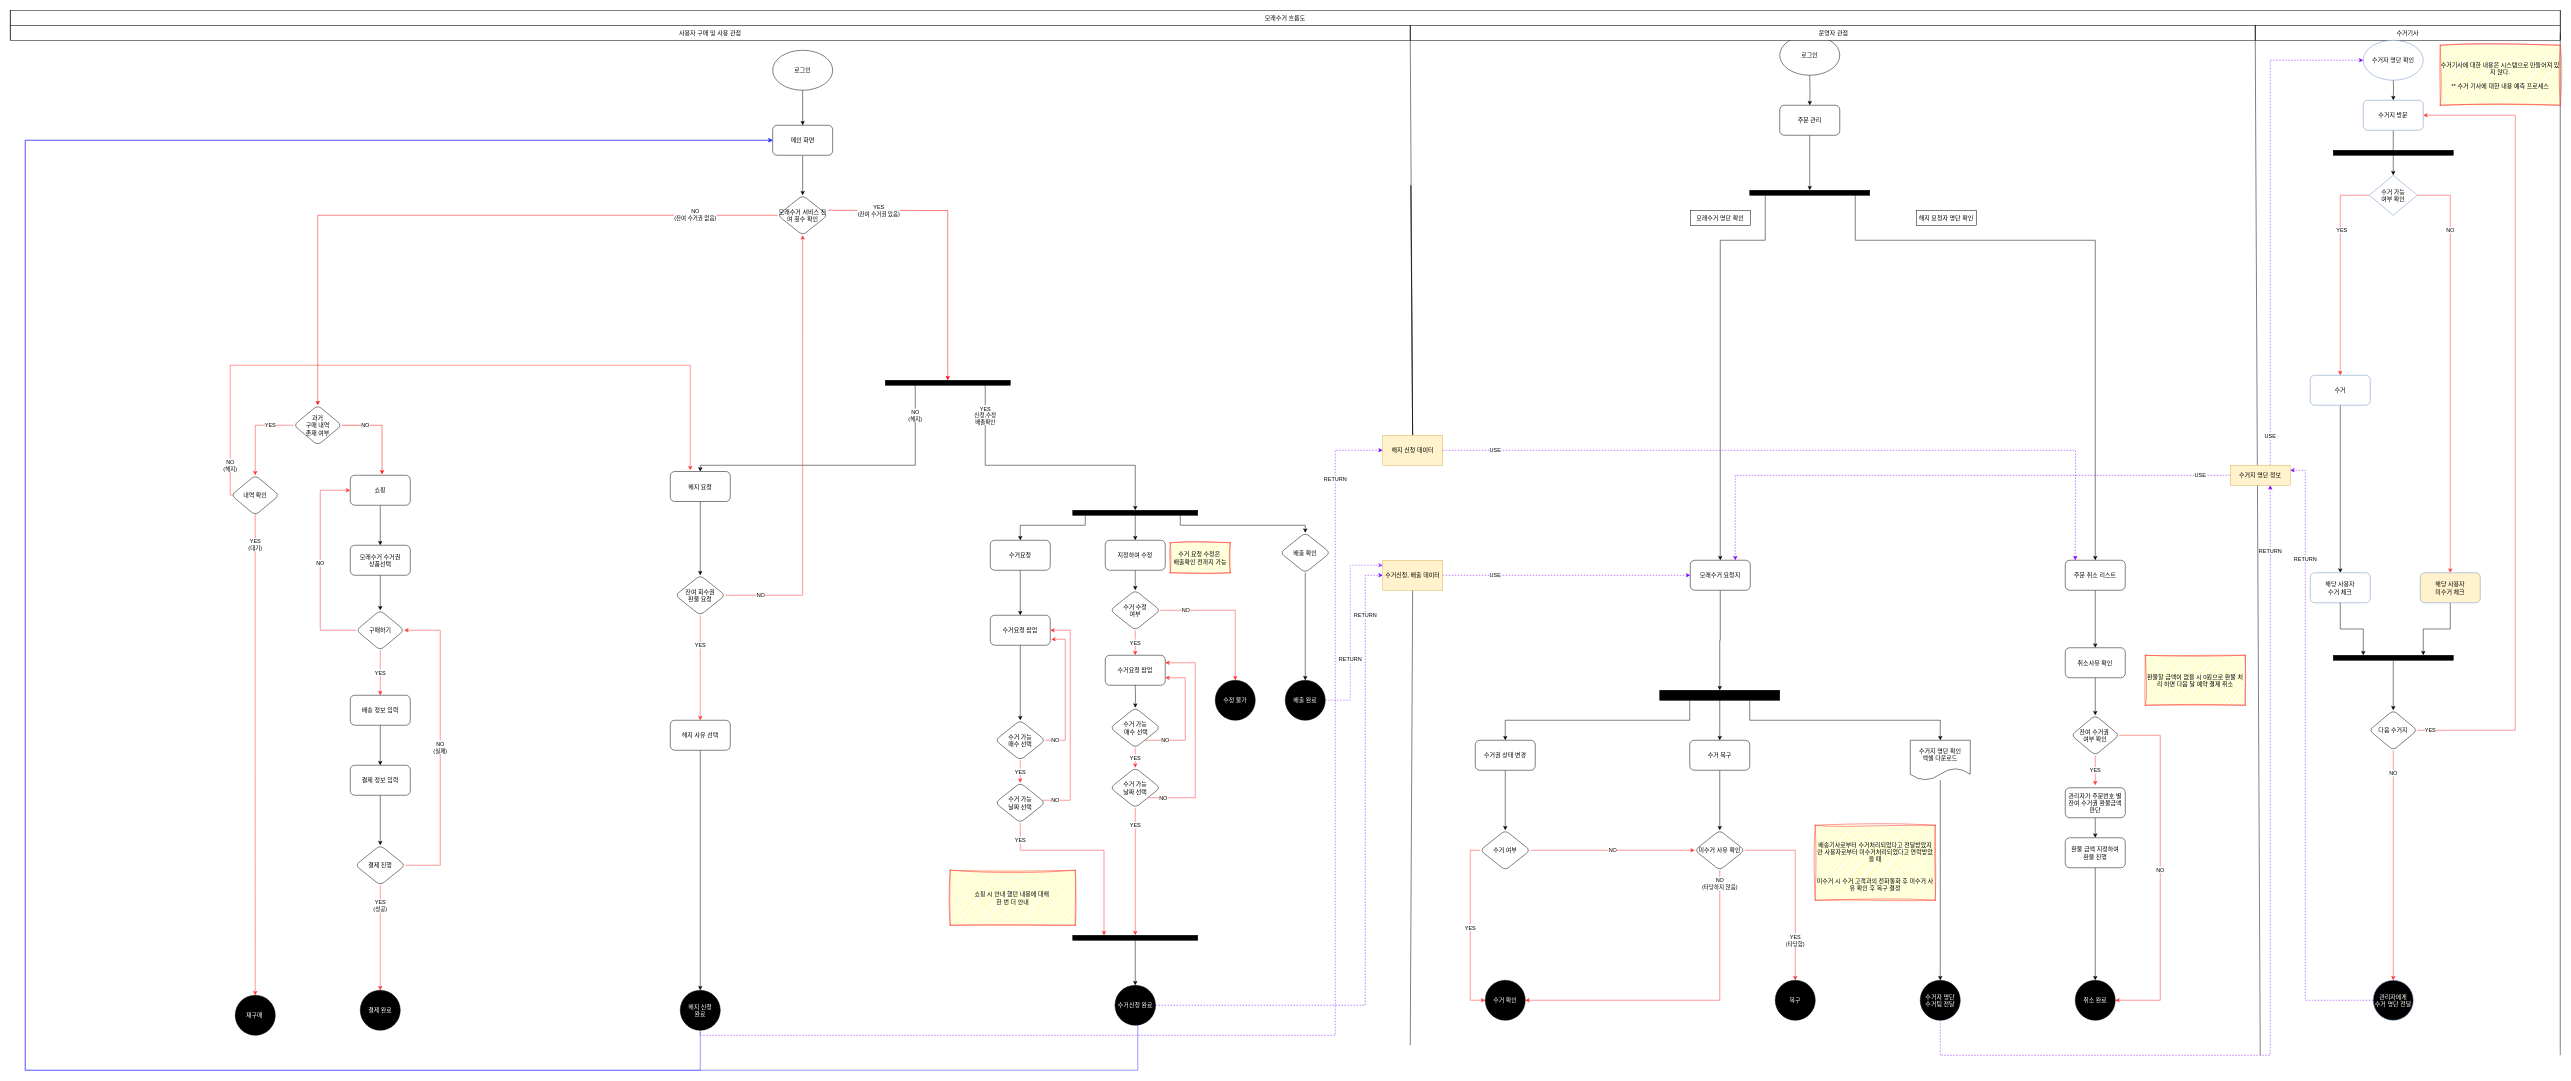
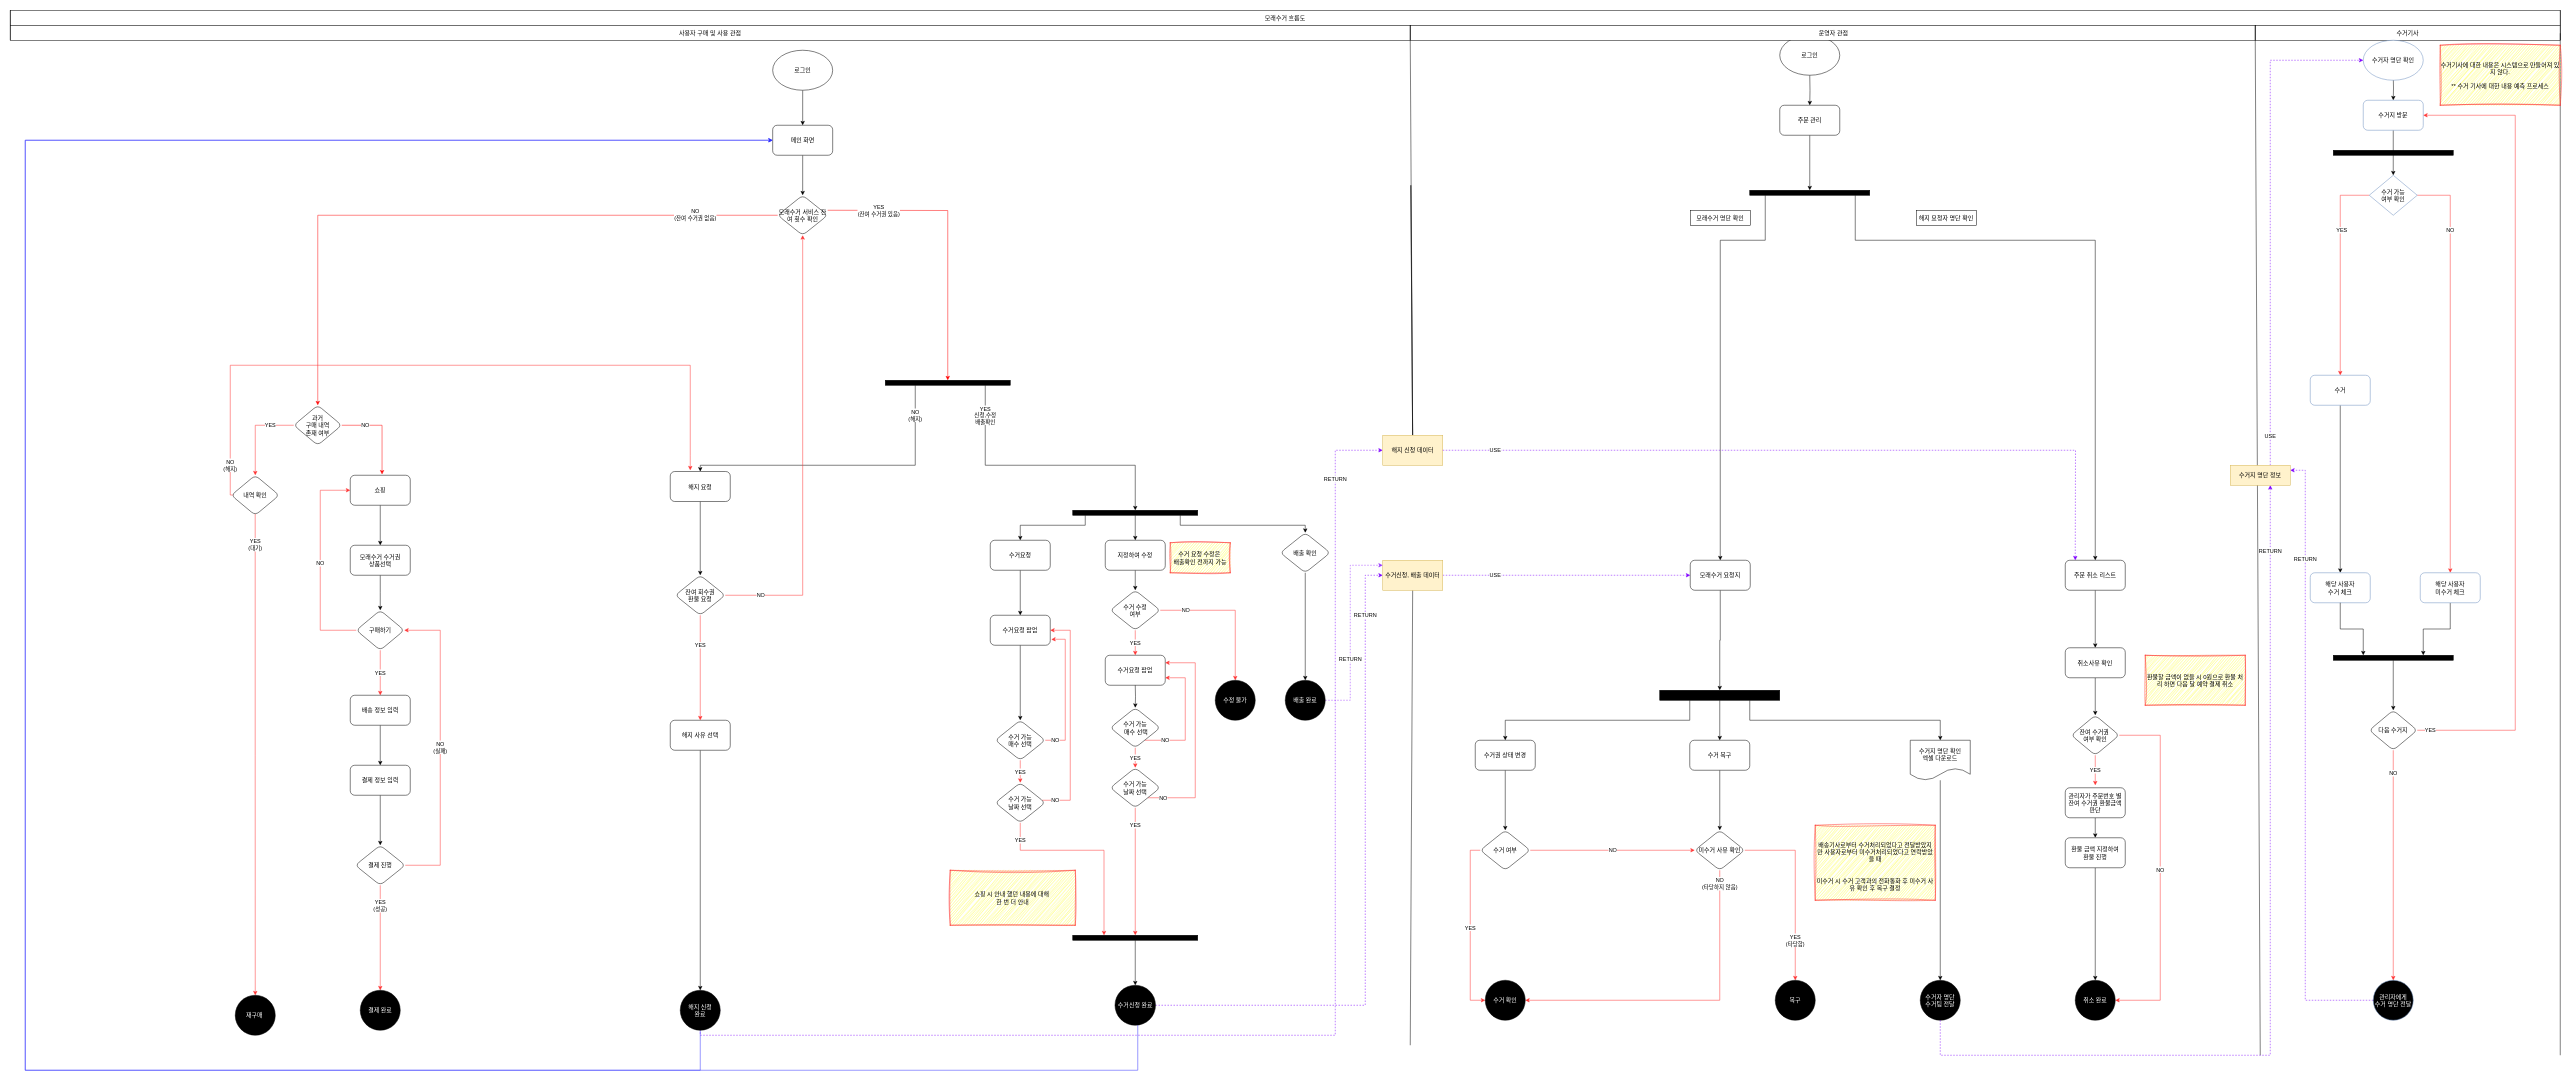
- <mxCell id="135" value="USE" style="edgeStyle=orthogonalEdgeStyle;rounded=0;orthogonalLoop=1;jettySize=auto;html=1;entryX=0.75;entryY=0;entryDx=0;entryDy=0;dashed=1;strokeColor=#7F00FF;" edge="1" parent="1" source="136" target="11"><mxGeometry x="-0.897" relative="1" as="geometry"><mxPoint as="offset" /></mxGeometry></mxCell>
- <mxCell id="28" value="해당 사용자 &lt;br&gt;미수거 체크" style="rounded=1;whiteSpace=wrap;html=1;fillColor=#fff2cc;strokeColor=#6c8ebf;" vertex="1" parent="1"><mxGeometry x="4840" y="1145" width="120" height="60" as="geometry" /></mxCell>
+ <mxCell id="28" value="해당 사용자 &lt;br&gt;미수거 체크" style="rounded=1;whiteSpace=wrap;html=1;fillColor=#FFFFFF;strokeColor=#6c8ebf;" vertex="1" parent="1"><mxGeometry x="4840" y="1145" width="120" height="60" as="geometry" /></mxCell>
